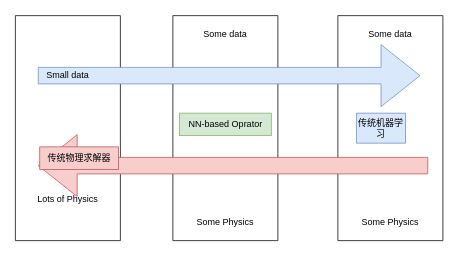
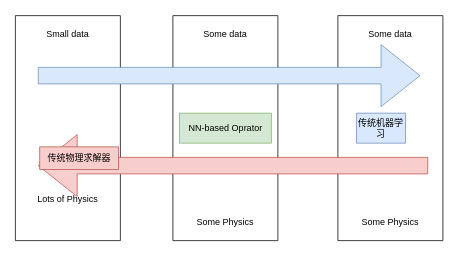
- <mxCell id="11" value="Small data" style="text;html=1;strokeColor=none;fillColor=none;align=center;verticalAlign=middle;whiteSpace=wrap;rounded=0;" vertex="1" parent="1"><mxGeometry x="50" y="85" width="80" height="30" as="geometry" /></mxCell>
+ <mxCell id="11" value="Small data" style="text;html=1;strokeColor=none;fillColor=none;align=center;verticalAlign=middle;whiteSpace=wrap;rounded=0;" vertex="1" parent="1"><mxGeometry x="50" y="30" width="80" height="30" as="geometry" /></mxCell>
- <mxCell id="15" value="NN-based Oprator" style="text;html=1;strokeColor=#82b366;fillColor=#d5e8d4;align=center;verticalAlign=middle;whiteSpace=wrap;rounded=0;" vertex="1" parent="1"><mxGeometry x="238.75" y="150" width="122.5" height="30" as="geometry" /></mxCell>
+ <mxCell id="15" value="NN-based Oprator" style="text;html=1;strokeColor=#82b366;fillColor=#d5e8d4;align=center;verticalAlign=middle;whiteSpace=wrap;rounded=0;" vertex="1" parent="1"><mxGeometry x="238.75" y="150" width="122.5" height="40" as="geometry" /></mxCell>
